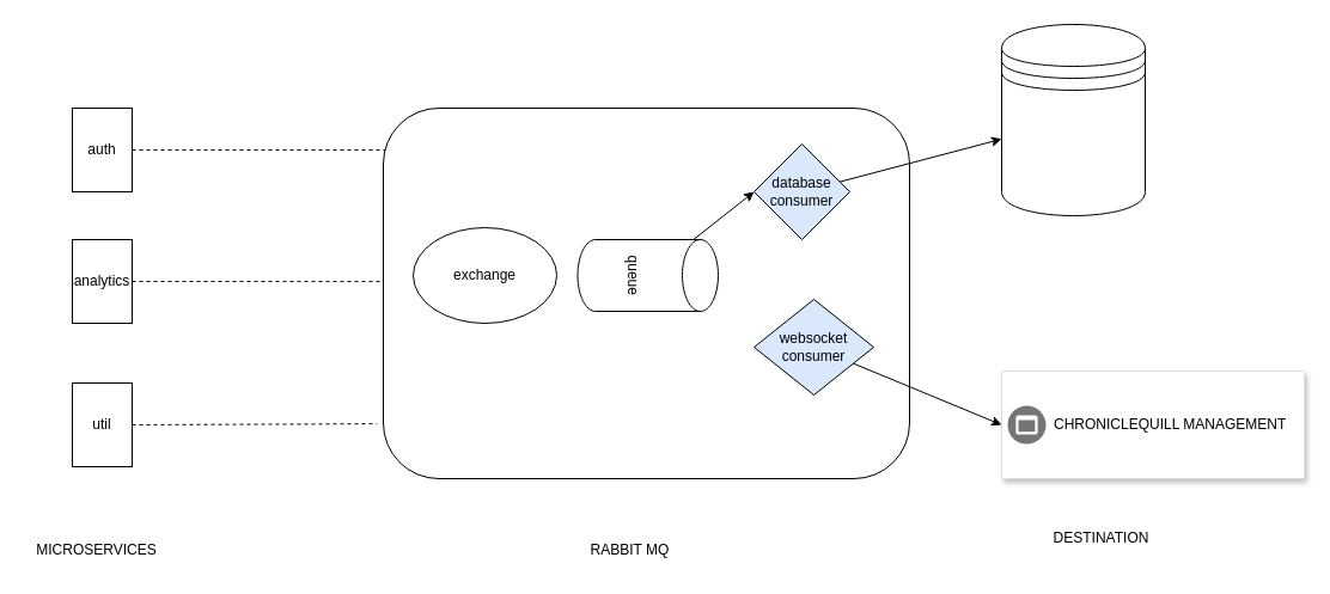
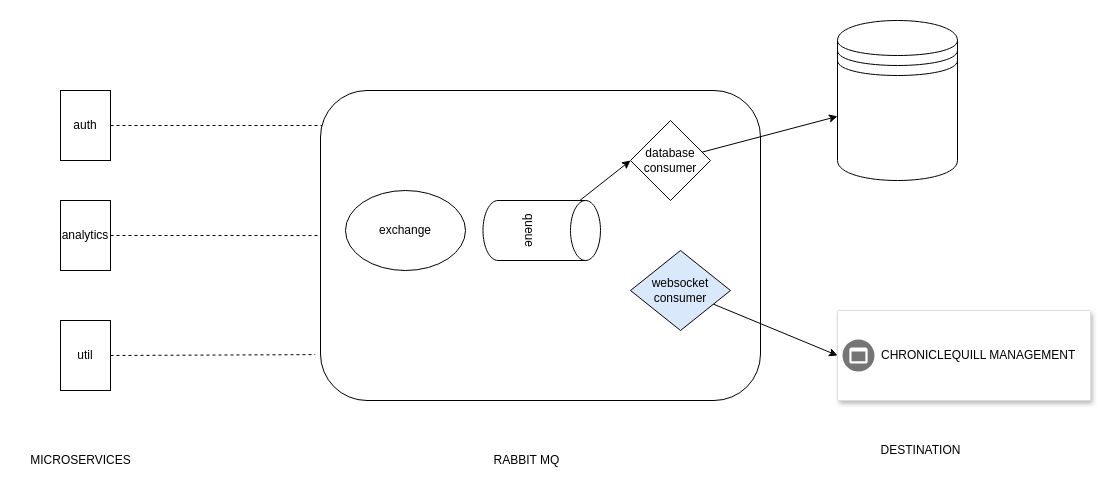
- <mxCell id="14" value="database consumer" style="rhombus;whiteSpace=wrap;html=1;fillColor=#dae8fc;" parent="1" vertex="1"><mxGeometry x="630" y="120" width="80" height="80" as="geometry" /></mxCell>
+ <mxCell id="14" value="database consumer" style="rhombus;whiteSpace=wrap;html=1;" parent="1" vertex="1"><mxGeometry x="630" y="120" width="80" height="80" as="geometry" /></mxCell>
